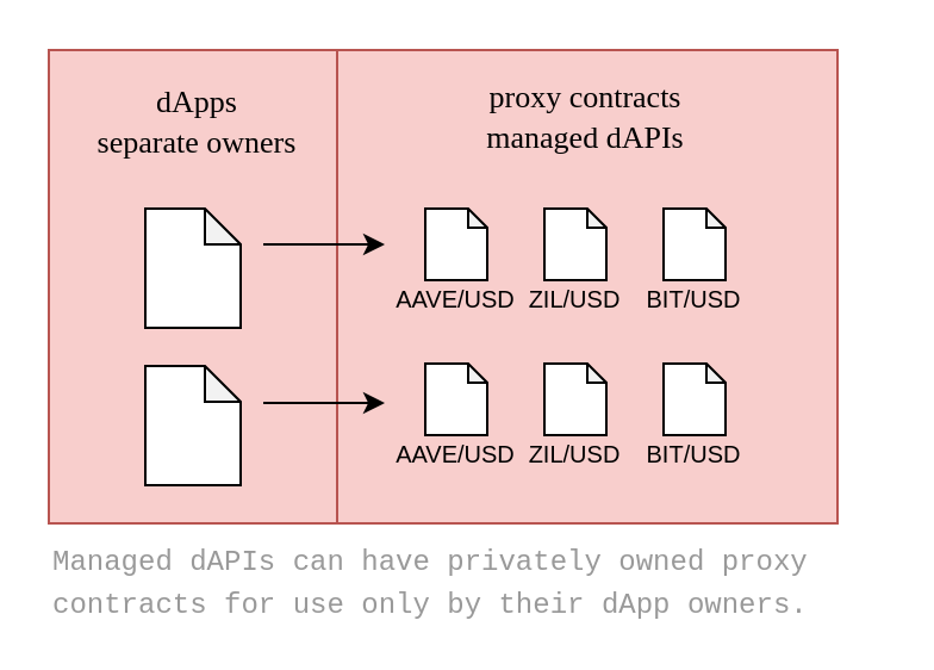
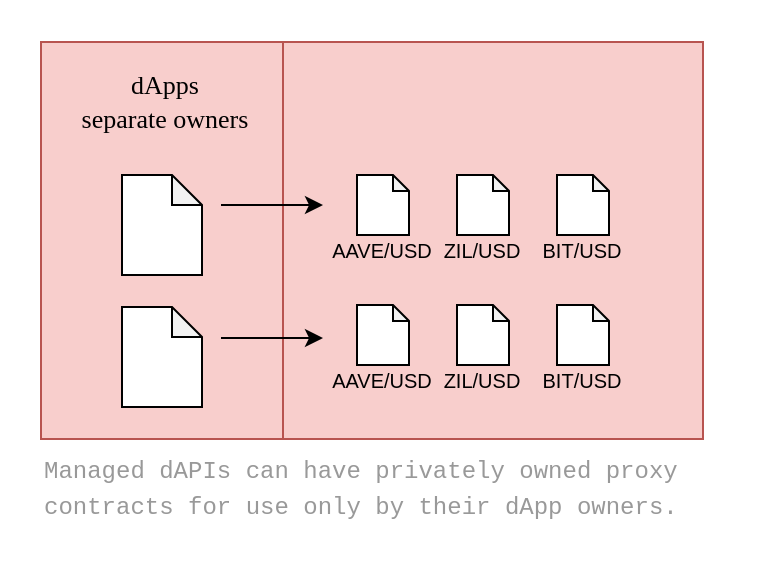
- <mxCell id="3" value="&lt;font face=&quot;Verdana&quot; style=&quot;font-size: 13px&quot;&gt;proxy contracts&lt;br&gt;managed dAPIs&lt;br&gt;&lt;/font&gt;" style="text;html=1;strokeColor=none;fillColor=none;align=center;verticalAlign=middle;whiteSpace=wrap;rounded=0;shadow=1;fontSize=14;" parent="1" vertex="1"><mxGeometry x="184" y="32.91" width="123" height="30" as="geometry" /></mxCell>
